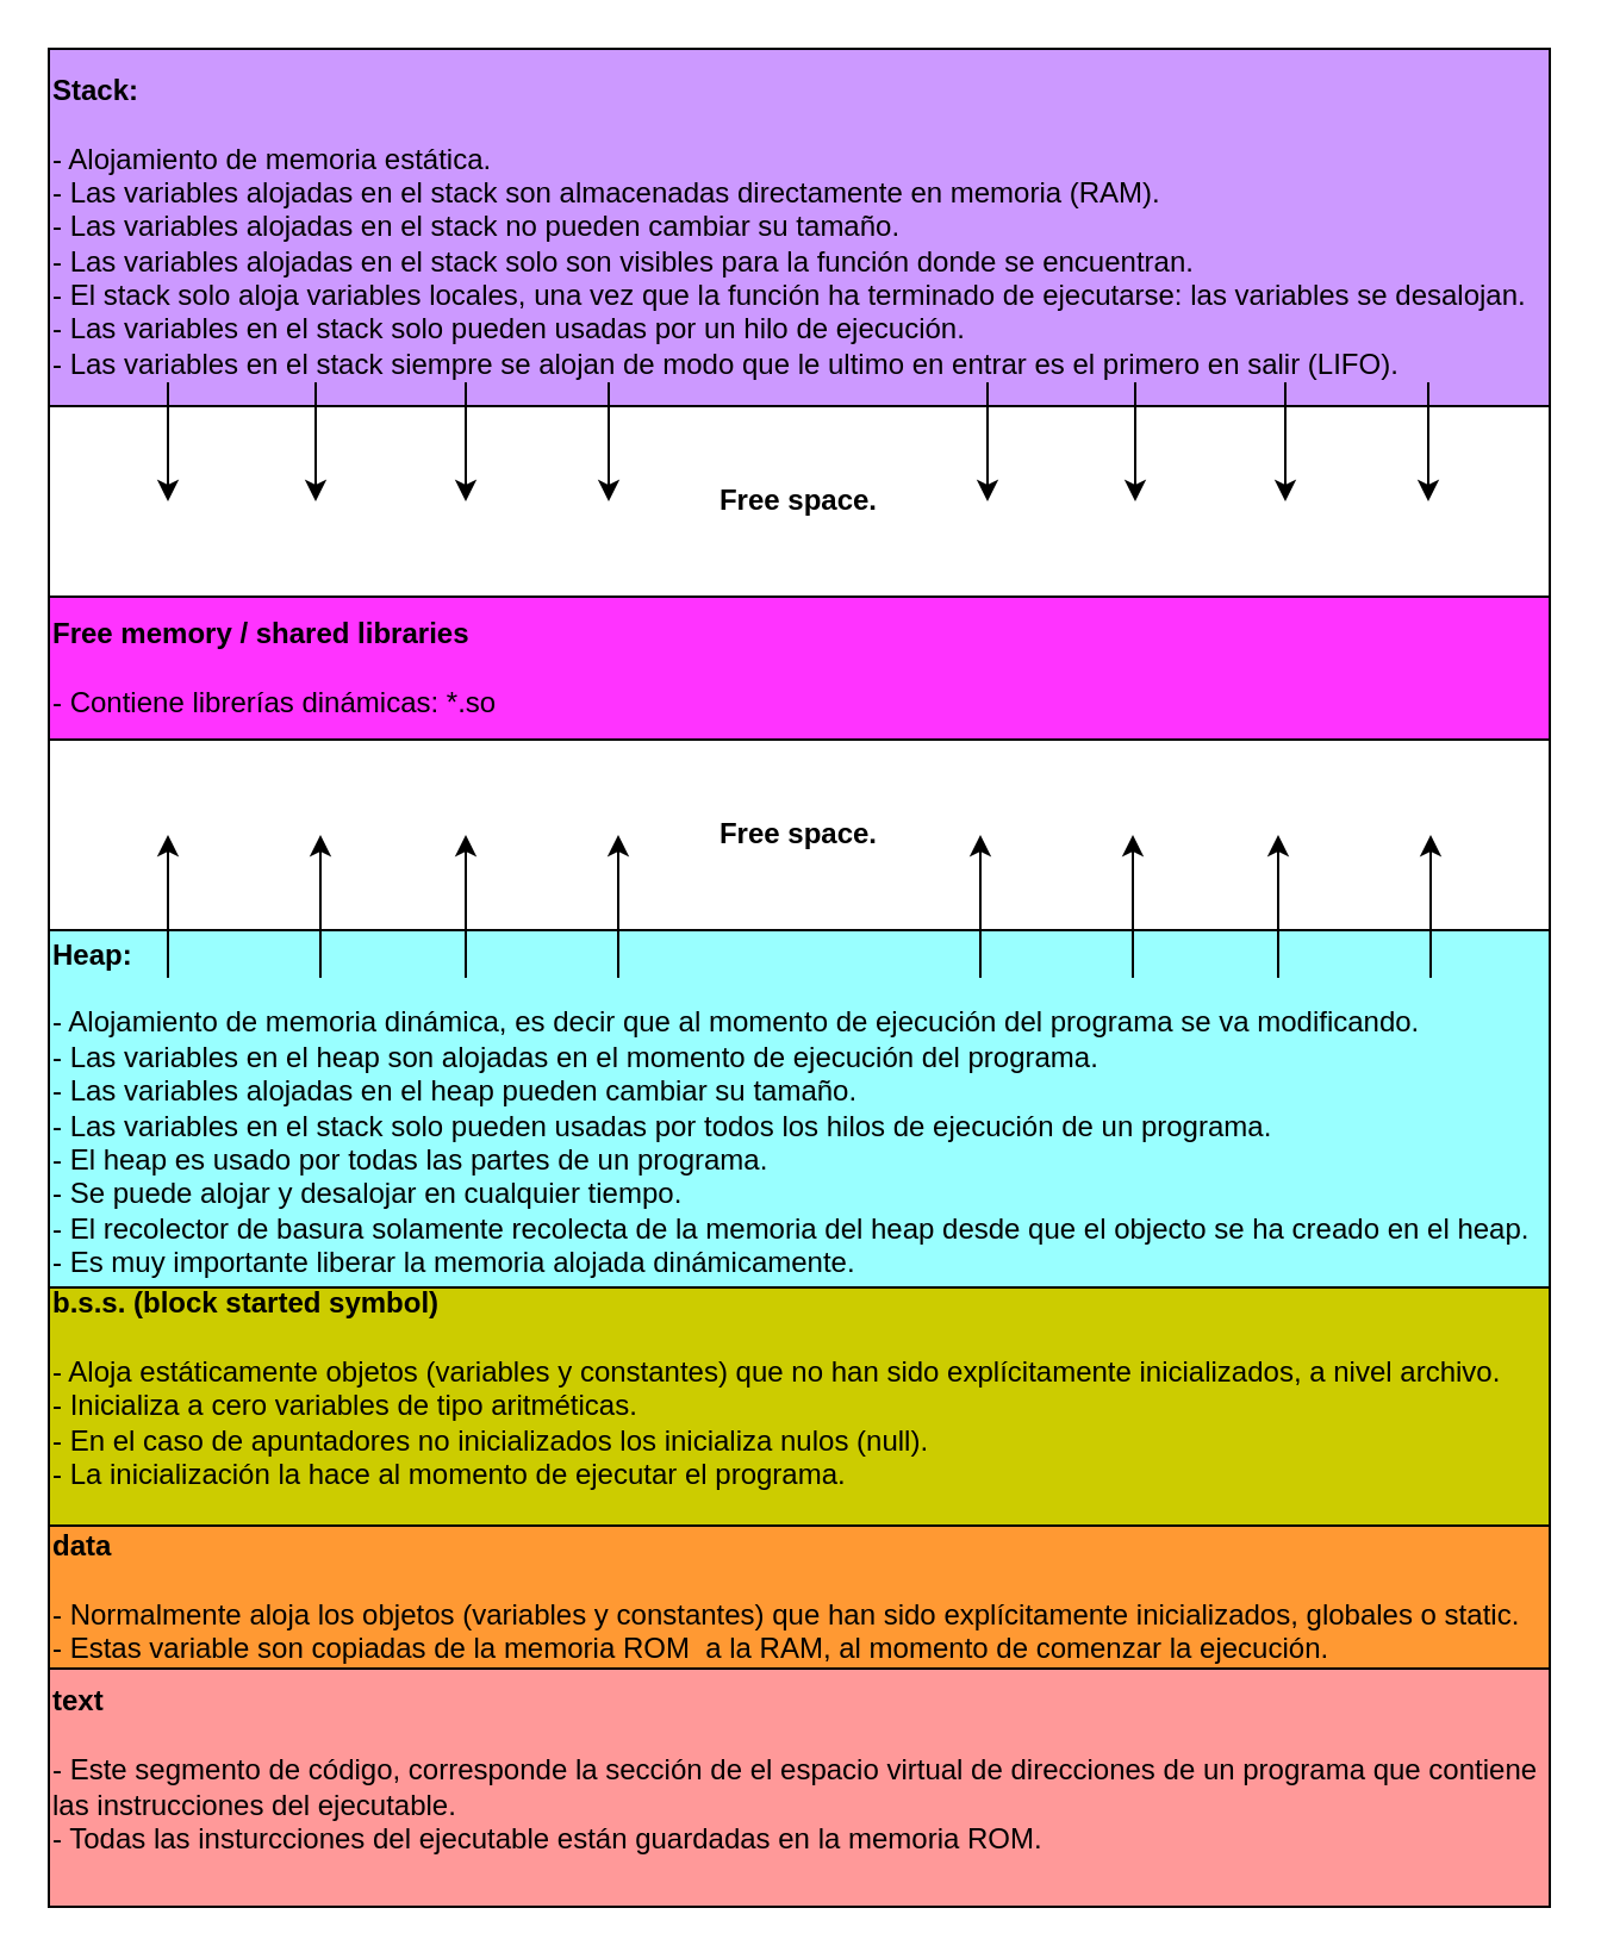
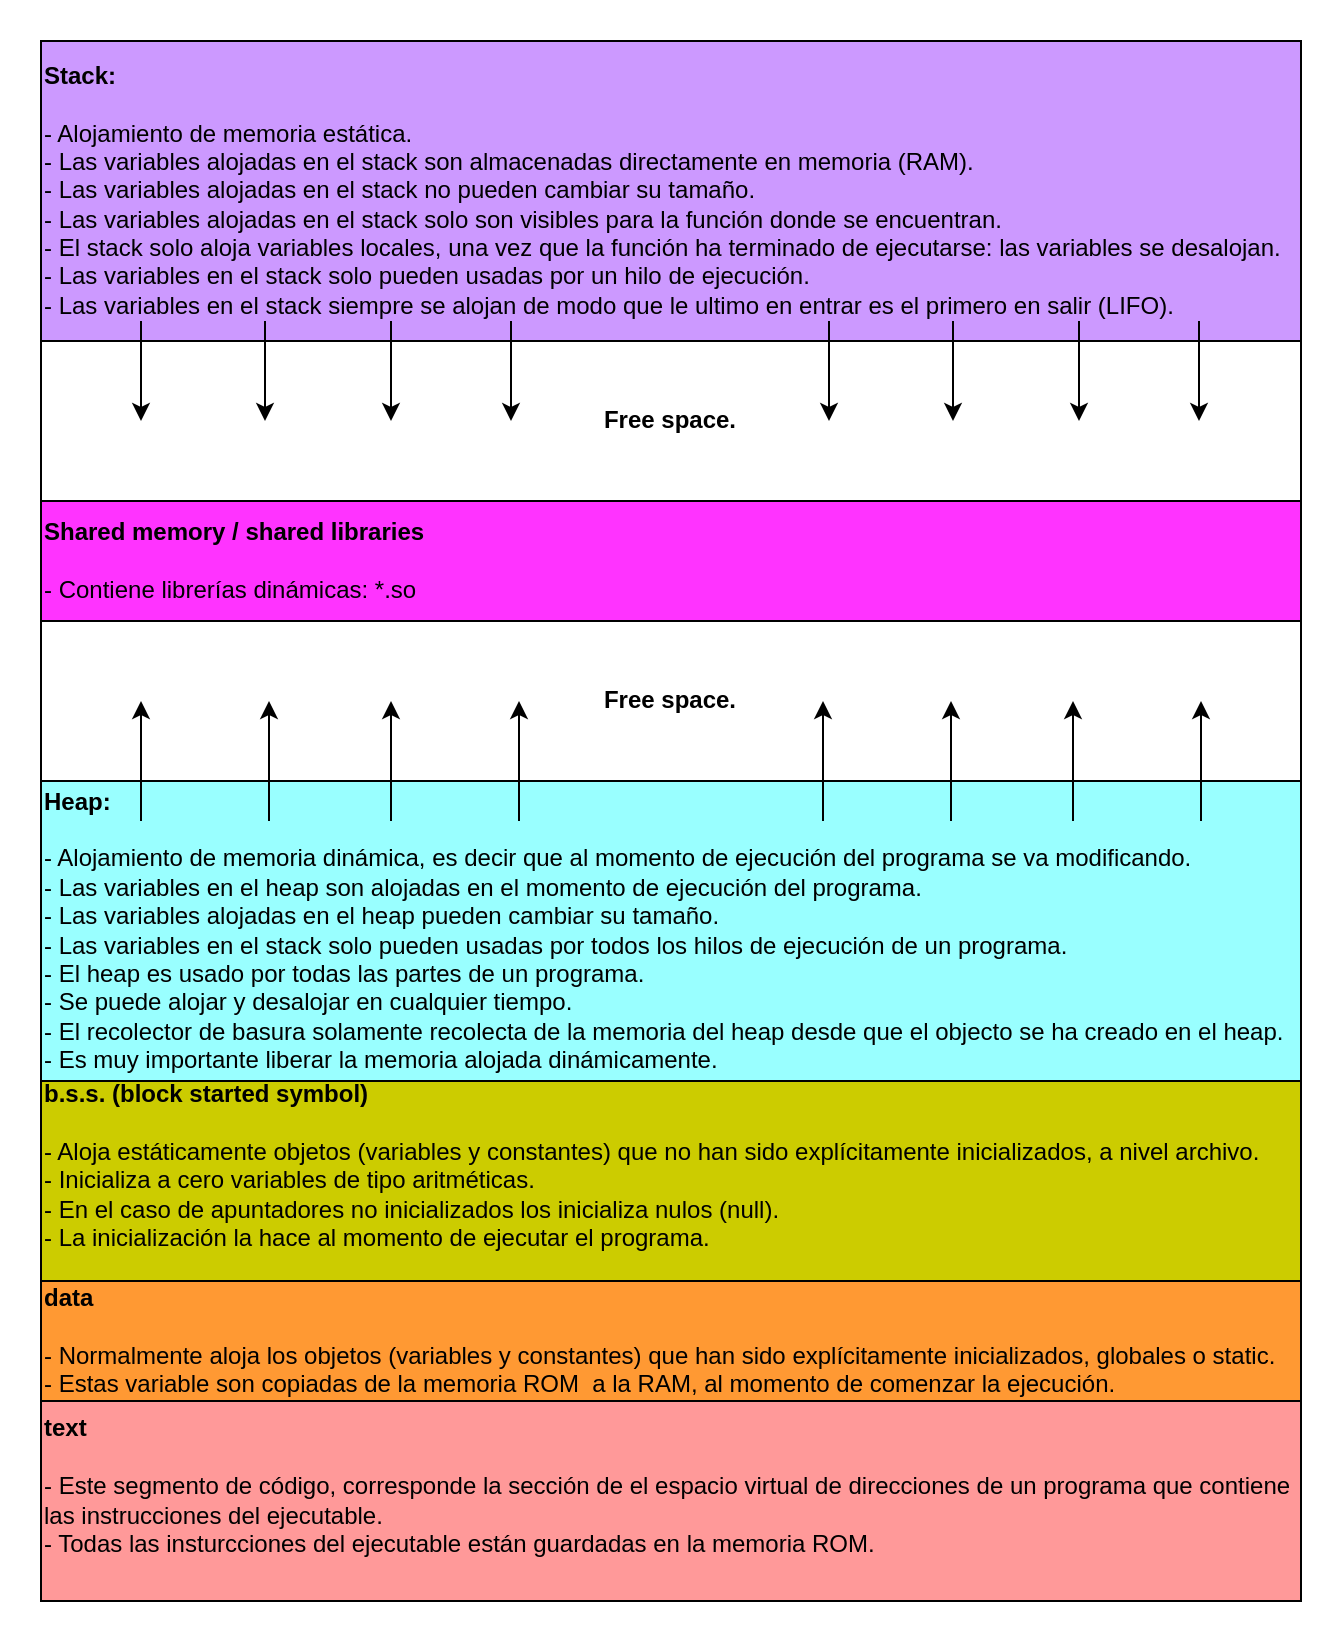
- <mxCell id="12" value="&lt;b&gt;Free memory / shared libraries&lt;/b&gt;&lt;div&gt;&lt;br&gt;&lt;/div&gt;&lt;div&gt;- Contiene librerías dinámicas: *.so&amp;nbsp;&lt;br&gt;&lt;/div&gt;" style="rounded=0;whiteSpace=wrap;html=1;align=left;fillColor=light-dark(#FF33FF,var(--ge-dark-color, #121212));shadow=0;" vertex="1" parent="1"><mxGeometry x="20" y="250" width="630" height="60" as="geometry" /></mxCell>
+ <mxCell id="12" value="&lt;b&gt;Shared memory / shared libraries&lt;/b&gt;&lt;div&gt;&lt;br&gt;&lt;/div&gt;&lt;div&gt;- Contiene librerías dinámicas: *.so&amp;nbsp;&lt;br&gt;&lt;/div&gt;" style="rounded=0;whiteSpace=wrap;html=1;align=left;fillColor=light-dark(#FF33FF,var(--ge-dark-color, #121212));shadow=0;" vertex="1" parent="1"><mxGeometry x="20" y="250" width="630" height="60" as="geometry" /></mxCell>
